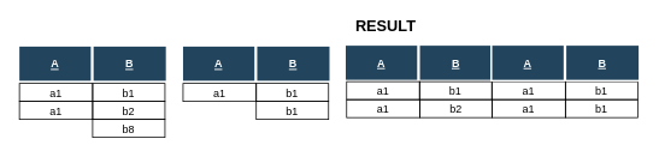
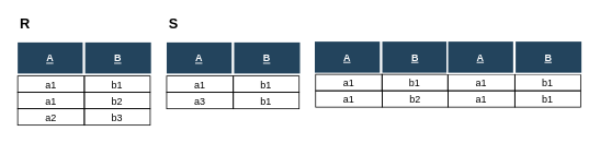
+ <mxCell id="4" value="R" style="text;html=1;strokeColor=none;fillColor=none;align=left;verticalAlign=middle;whiteSpace=wrap;rounded=0;strokeWidth=3;fontStyle=1;fontSize=17;" parent="1" vertex="1"><mxGeometry x="21.5" y="20" width="40" height="20" as="geometry" /></mxCell>
+ <mxCell id="13" value="S" style="text;html=1;strokeColor=none;fillColor=none;align=left;verticalAlign=middle;whiteSpace=wrap;rounded=0;strokeWidth=3;fontStyle=1;fontSize=17;" parent="1" vertex="1"><mxGeometry x="202.5" y="20" width="40" height="20" as="geometry" /></mxCell>
- <mxCell id="19" value="RESULT" style="text;html=1;strokeColor=none;fillColor=none;align=left;verticalAlign=middle;whiteSpace=wrap;rounded=0;strokeWidth=3;fontStyle=1;fontSize=17;" parent="1" vertex="1"><mxGeometry x="391" y="20" width="170" height="20" as="geometry" /></mxCell>
+ <mxCell id="17" value="a3" style="fillColor=none;" parent="1" vertex="1"><mxGeometry x="202" y="112" width="81" height="20" as="geometry" /></mxCell>
+ <mxCell id="10" value="a2" style="fillColor=none;" parent="1" vertex="1"><mxGeometry x="21" y="132" width="81" height="20" as="geometry" /></mxCell>
- <mxCell id="9" value="b8" style="fillColor=none;" parent="1" vertex="1"><mxGeometry x="102" y="132" width="80" height="20" as="geometry" /></mxCell>
+ <mxCell id="9" value="b3" style="fillColor=none;" parent="1" vertex="1"><mxGeometry x="102" y="132" width="80" height="20" as="geometry" /></mxCell>
